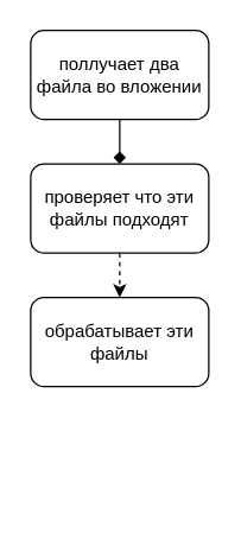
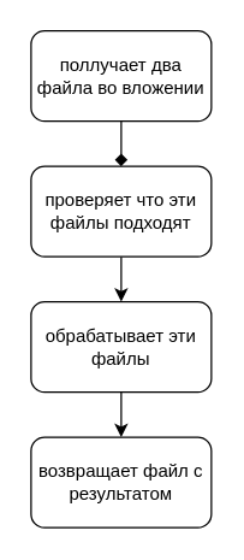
- <mxCell id="4" style="edgeStyle=none;html=1;entryX=0.5;entryY=0;entryDx=0;entryDy=0;dashed=1;" edge="1" parent="1" source="5" target="7"><mxGeometry relative="1" as="geometry" /></mxCell>
+ <mxCell id="4" style="edgeStyle=none;html=1;entryX=0.5;entryY=0;entryDx=0;entryDy=0;" edge="1" parent="1" source="5" target="7"><mxGeometry relative="1" as="geometry" /></mxCell>
+ <mxCell id="6" style="edgeStyle=none;html=1;entryX=0.5;entryY=0;entryDx=0;entryDy=0;" edge="1" parent="1" source="7" target="8"><mxGeometry relative="1" as="geometry" /></mxCell>
+ <mxCell id="8" value="возвращает файл с результатом" style="rounded=1;whiteSpace=wrap;html=1;" vertex="1" parent="1"><mxGeometry x="20" y="290" width="120" height="60" as="geometry" /></mxCell>
